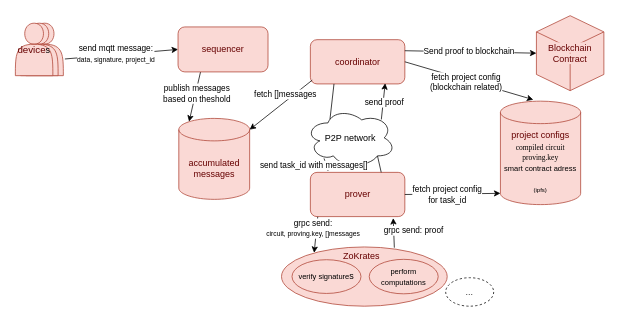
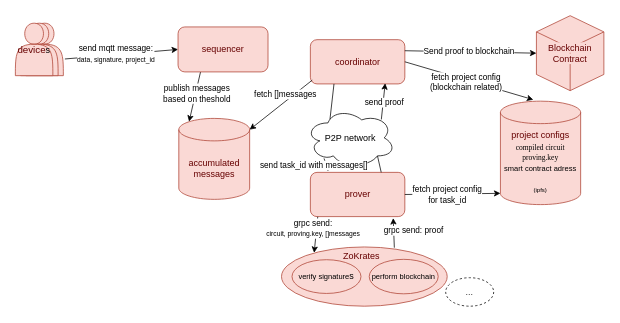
- <mxCell id="37" value="&lt;font style=&quot;font-size: 10px;&quot;&gt;perform computations&lt;/font&gt;" style="ellipse;whiteSpace=wrap;html=1;labelBackgroundColor=none;rounded=1;fillColor=#fad9d5;strokeColor=#ae4132;" vertex="1" parent="1"><mxGeometry x="492" y="345" width="92" height="46" as="geometry" /></mxCell>
+ <mxCell id="37" value="&lt;font style=&quot;font-size: 10px;&quot;&gt;perform blockchain&lt;/font&gt;" style="ellipse;whiteSpace=wrap;html=1;labelBackgroundColor=none;rounded=1;fillColor=#fad9d5;strokeColor=#ae4132;" vertex="1" parent="1"><mxGeometry x="492" y="345" width="92" height="46" as="geometry" /></mxCell>
